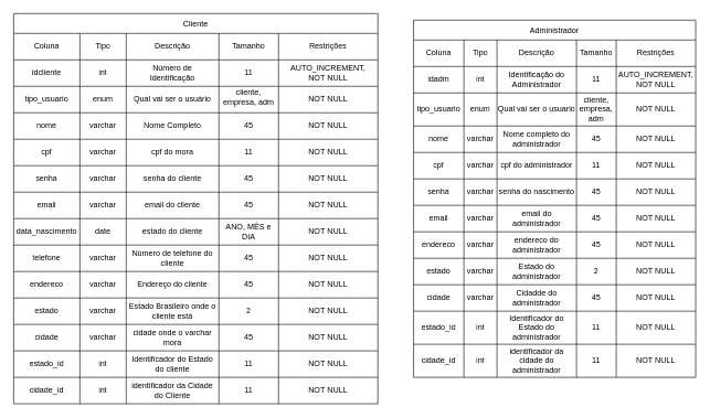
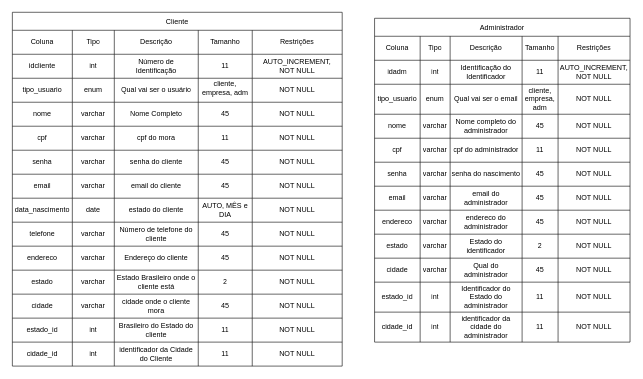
- <mxCell id="97" value="Identificação do Administrador" style="shape=partialRectangle;html=1;whiteSpace=wrap;connectable=0;strokeColor=inherit;overflow=hidden;fillColor=none;top=0;left=0;bottom=0;right=0;pointerEvents=1;" vertex="1" parent="94"><mxGeometry x="126" width="120" height="40" as="geometry"><mxRectangle width="120" height="40" as="alternateBounds" /></mxGeometry></mxCell>
+ <mxCell id="97" value="Identificação do Identificador" style="shape=partialRectangle;html=1;whiteSpace=wrap;connectable=0;strokeColor=inherit;overflow=hidden;fillColor=none;top=0;left=0;bottom=0;right=0;pointerEvents=1;" vertex="1" parent="94"><mxGeometry x="126" width="120" height="40" as="geometry"><mxRectangle width="120" height="40" as="alternateBounds" /></mxGeometry></mxCell>
- <mxCell id="103" value="Qual vai ser o usuario" style="shape=partialRectangle;html=1;whiteSpace=wrap;connectable=0;strokeColor=inherit;overflow=hidden;fillColor=none;top=0;left=0;bottom=0;right=0;pointerEvents=1;" vertex="1" parent="100"><mxGeometry x="126" width="120" height="50" as="geometry"><mxRectangle width="120" height="50" as="alternateBounds" /></mxGeometry></mxCell>
+ <mxCell id="103" value="Qual vai ser o email" style="shape=partialRectangle;html=1;whiteSpace=wrap;connectable=0;strokeColor=inherit;overflow=hidden;fillColor=none;top=0;left=0;bottom=0;right=0;pointerEvents=1;" vertex="1" parent="100"><mxGeometry x="126" width="120" height="50" as="geometry"><mxRectangle width="120" height="50" as="alternateBounds" /></mxGeometry></mxCell>
- <mxCell id="49" value="ANO, MÊS e DIA" style="shape=partialRectangle;html=1;whiteSpace=wrap;connectable=0;strokeColor=inherit;overflow=hidden;fillColor=none;top=0;left=0;bottom=0;right=0;pointerEvents=1;" parent="45" vertex="1"><mxGeometry x="310" width="90" height="40" as="geometry"><mxRectangle width="90" height="40" as="alternateBounds" /></mxGeometry></mxCell>
+ <mxCell id="49" value="AUTO, MÊS e DIA" style="shape=partialRectangle;html=1;whiteSpace=wrap;connectable=0;strokeColor=inherit;overflow=hidden;fillColor=none;top=0;left=0;bottom=0;right=0;pointerEvents=1;" parent="45" vertex="1"><mxGeometry x="310" width="90" height="40" as="geometry"><mxRectangle width="90" height="40" as="alternateBounds" /></mxGeometry></mxCell>
- <mxCell id="139" value="Estado do administrador" style="shape=partialRectangle;html=1;whiteSpace=wrap;connectable=0;strokeColor=inherit;overflow=hidden;fillColor=none;top=0;left=0;bottom=0;right=0;pointerEvents=1;" vertex="1" parent="136"><mxGeometry x="126" width="120" height="40" as="geometry"><mxRectangle width="120" height="40" as="alternateBounds" /></mxGeometry></mxCell>
+ <mxCell id="139" value="Estado do identificador" style="shape=partialRectangle;html=1;whiteSpace=wrap;connectable=0;strokeColor=inherit;overflow=hidden;fillColor=none;top=0;left=0;bottom=0;right=0;pointerEvents=1;" vertex="1" parent="136"><mxGeometry x="126" width="120" height="40" as="geometry"><mxRectangle width="120" height="40" as="alternateBounds" /></mxGeometry></mxCell>
- <mxCell id="145" value="Cidadde do administrador" style="shape=partialRectangle;html=1;whiteSpace=wrap;connectable=0;strokeColor=inherit;overflow=hidden;fillColor=none;top=0;left=0;bottom=0;right=0;pointerEvents=1;" vertex="1" parent="142"><mxGeometry x="126" width="120" height="40" as="geometry"><mxRectangle width="120" height="40" as="alternateBounds" /></mxGeometry></mxCell>
+ <mxCell id="145" value="Qual do administrador" style="shape=partialRectangle;html=1;whiteSpace=wrap;connectable=0;strokeColor=inherit;overflow=hidden;fillColor=none;top=0;left=0;bottom=0;right=0;pointerEvents=1;" vertex="1" parent="142"><mxGeometry x="126" width="120" height="40" as="geometry"><mxRectangle width="120" height="40" as="alternateBounds" /></mxGeometry></mxCell>
- <mxCell id="72" value="cidade onde o varchar mora" style="shape=partialRectangle;html=1;whiteSpace=wrap;connectable=0;strokeColor=inherit;overflow=hidden;fillColor=none;top=0;left=0;bottom=0;right=0;pointerEvents=1;" parent="69" vertex="1"><mxGeometry x="170" width="140" height="40" as="geometry"><mxRectangle width="140" height="40" as="alternateBounds" /></mxGeometry></mxCell>
+ <mxCell id="72" value="cidade onde o cliente mora" style="shape=partialRectangle;html=1;whiteSpace=wrap;connectable=0;strokeColor=inherit;overflow=hidden;fillColor=none;top=0;left=0;bottom=0;right=0;pointerEvents=1;" parent="69" vertex="1"><mxGeometry x="170" width="140" height="40" as="geometry"><mxRectangle width="140" height="40" as="alternateBounds" /></mxGeometry></mxCell>
- <mxCell id="78" value="Identificador do Estado do cliente" style="shape=partialRectangle;html=1;whiteSpace=wrap;connectable=0;strokeColor=inherit;overflow=hidden;fillColor=none;top=0;left=0;bottom=0;right=0;pointerEvents=1;" parent="75" vertex="1"><mxGeometry x="170" width="140" height="40" as="geometry"><mxRectangle width="140" height="40" as="alternateBounds" /></mxGeometry></mxCell>
+ <mxCell id="78" value="Brasileiro do Estado do cliente" style="shape=partialRectangle;html=1;whiteSpace=wrap;connectable=0;strokeColor=inherit;overflow=hidden;fillColor=none;top=0;left=0;bottom=0;right=0;pointerEvents=1;" parent="75" vertex="1"><mxGeometry x="170" width="140" height="40" as="geometry"><mxRectangle width="140" height="40" as="alternateBounds" /></mxGeometry></mxCell>
